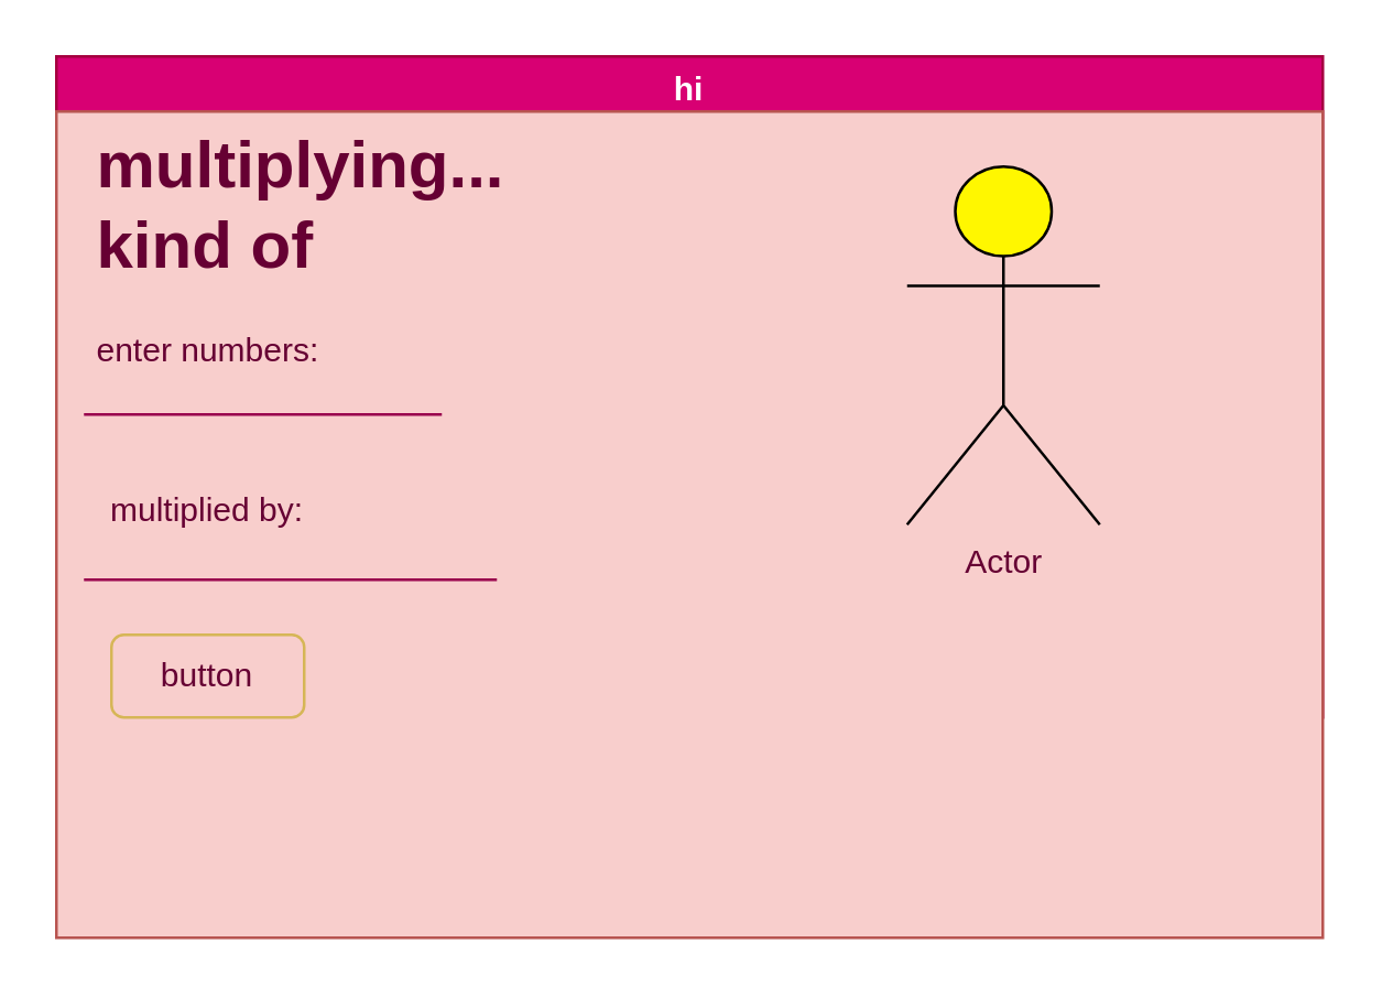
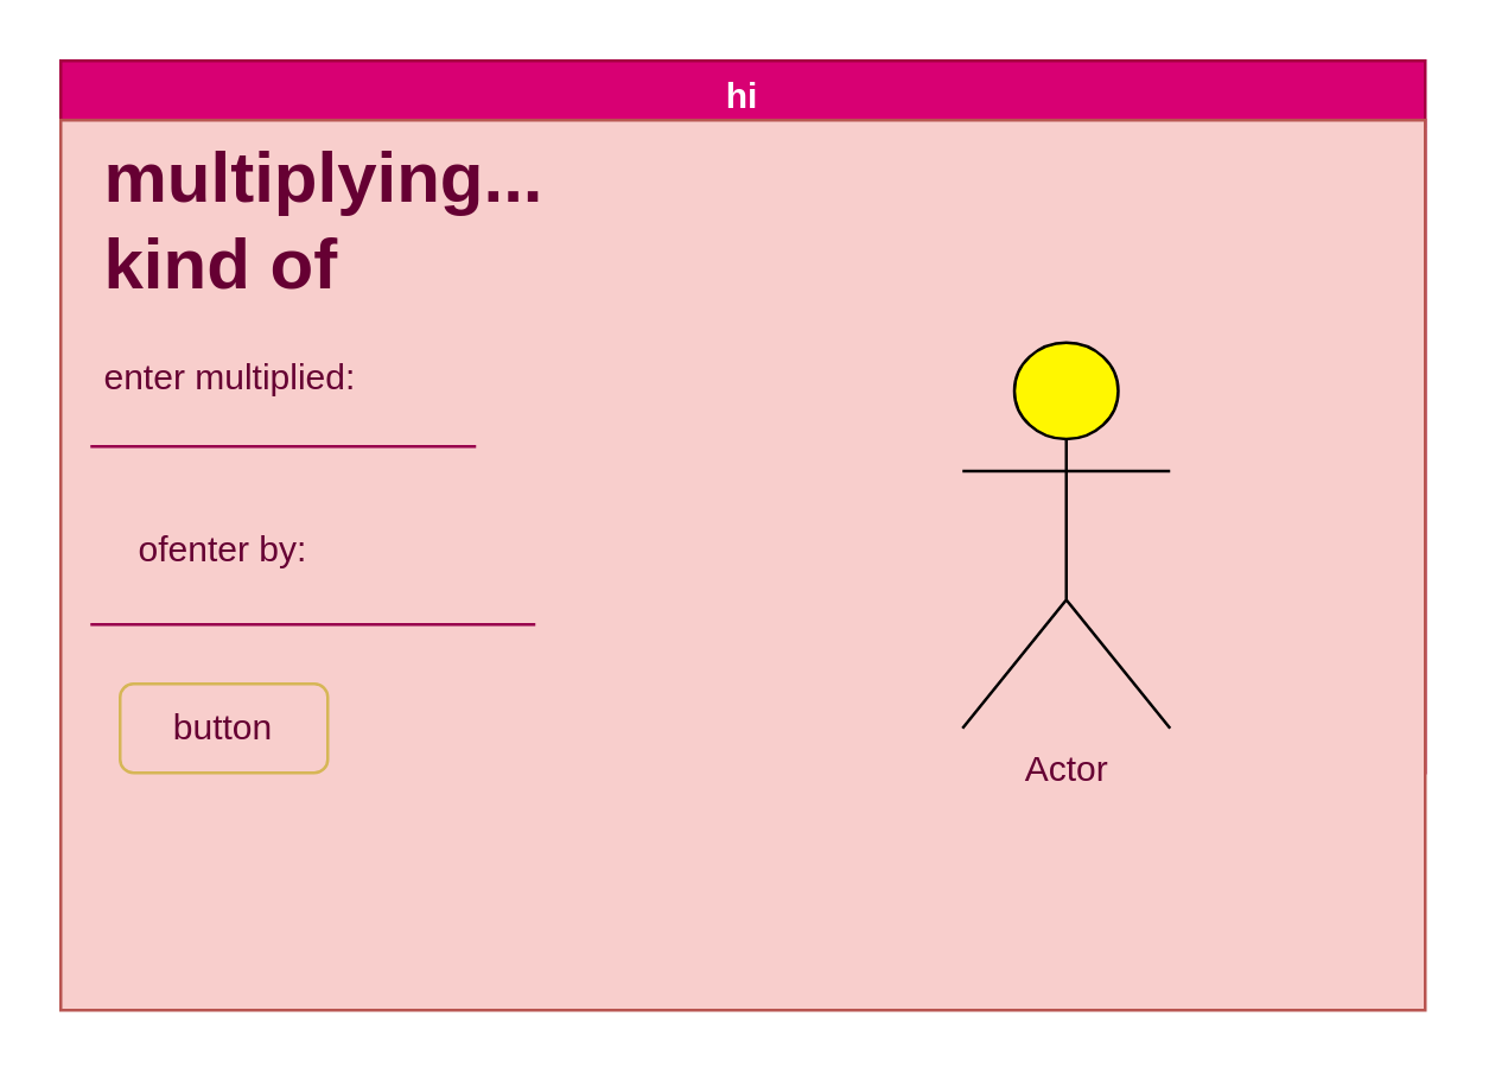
- <mxCell id="4" value="&lt;h1&gt;&lt;font color=&quot;#660033&quot;&gt;multiplying... kind of&lt;/font&gt;&lt;/h1&gt;&lt;p&gt;&lt;font color=&quot;#660033&quot;&gt;enter numbers:&lt;/font&gt;&lt;/p&gt;" style="text;html=1;strokeColor=none;fillColor=none;spacing=5;spacingTop=-20;whiteSpace=wrap;overflow=hidden;rounded=0;" vertex="1" parent="1"><mxGeometry x="30" y="40" width="190" height="120" as="geometry" /></mxCell>
+ <mxCell id="4" value="&lt;h1&gt;&lt;font color=&quot;#660033&quot;&gt;multiplying... kind of&lt;/font&gt;&lt;/h1&gt;&lt;p&gt;&lt;font color=&quot;#660033&quot;&gt;enter multiplied:&lt;/font&gt;&lt;/p&gt;" style="text;html=1;strokeColor=none;fillColor=none;spacing=5;spacingTop=-20;whiteSpace=wrap;overflow=hidden;rounded=0;" vertex="1" parent="1"><mxGeometry x="30" y="40" width="190" height="120" as="geometry" /></mxCell>
- <mxCell id="9" value="Actor" style="shape=umlActor;verticalLabelPosition=bottom;verticalAlign=top;html=1;outlineConnect=0;fontColor=#660033;fillColor=#FFF700;" vertex="1" parent="1"><mxGeometry x="329" y="60" width="70" height="130" as="geometry" /></mxCell>
+ <mxCell id="9" value="Actor" style="shape=umlActor;verticalLabelPosition=bottom;verticalAlign=top;html=1;outlineConnect=0;fontColor=#660033;fillColor=#FFF700;" vertex="1" parent="1"><mxGeometry x="324" y="115" width="70" height="130" as="geometry" /></mxCell>
- <mxCell id="6" value="multiplied by:" style="text;html=1;strokeColor=none;fillColor=none;align=center;verticalAlign=middle;whiteSpace=wrap;rounded=0;fontColor=#660033;" vertex="1" parent="1"><mxGeometry x="30" y="170" width="90" height="30" as="geometry" /></mxCell>
+ <mxCell id="6" value="ofenter by:" style="text;html=1;strokeColor=none;fillColor=none;align=center;verticalAlign=middle;whiteSpace=wrap;rounded=0;fontColor=#660033;" vertex="1" parent="1"><mxGeometry x="30" y="170" width="90" height="30" as="geometry" /></mxCell>
